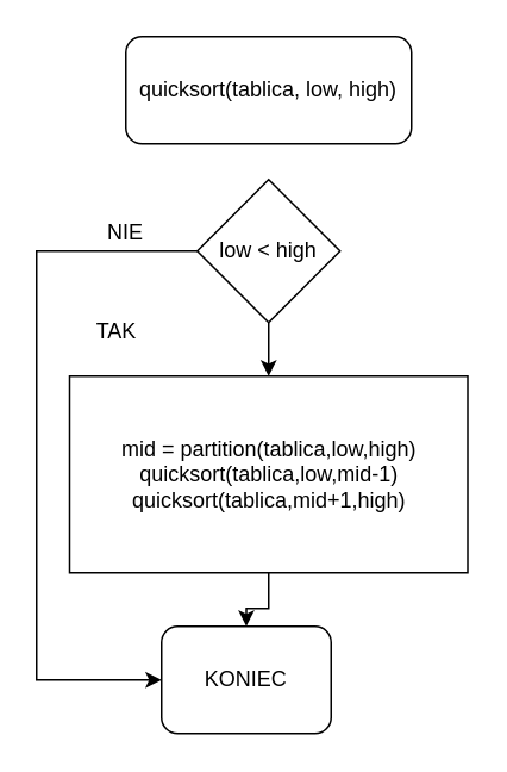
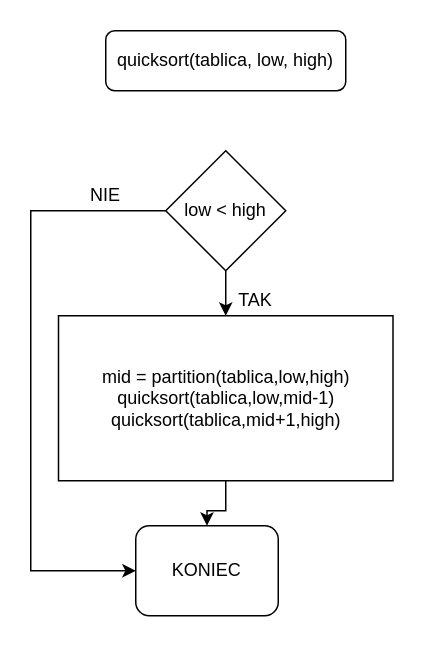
- <mxCell id="2" value="quicksort(tablica, low, high)" style="rounded=1;whiteSpace=wrap;html=1;" vertex="1" parent="1"><mxGeometry x="70" y="20" width="160" height="60" as="geometry" /></mxCell>
+ <mxCell id="2" value="quicksort(tablica, low, high)" style="rounded=1;whiteSpace=wrap;html=1;" vertex="1" parent="1"><mxGeometry x="70" y="20" width="160" height="40" as="geometry" /></mxCell>
- <mxCell id="6" value="TAK" style="text;html=1;strokeColor=none;fillColor=none;align=center;verticalAlign=middle;whiteSpace=wrap;rounded=0;" vertex="1" parent="1"><mxGeometry x="45" y="175" width="40" height="20" as="geometry" /></mxCell>
+ <mxCell id="6" value="TAK" style="text;html=1;strokeColor=none;fillColor=none;align=center;verticalAlign=middle;whiteSpace=wrap;rounded=0;" vertex="1" parent="1"><mxGeometry x="150" y="190" width="40" height="20" as="geometry" /></mxCell>
